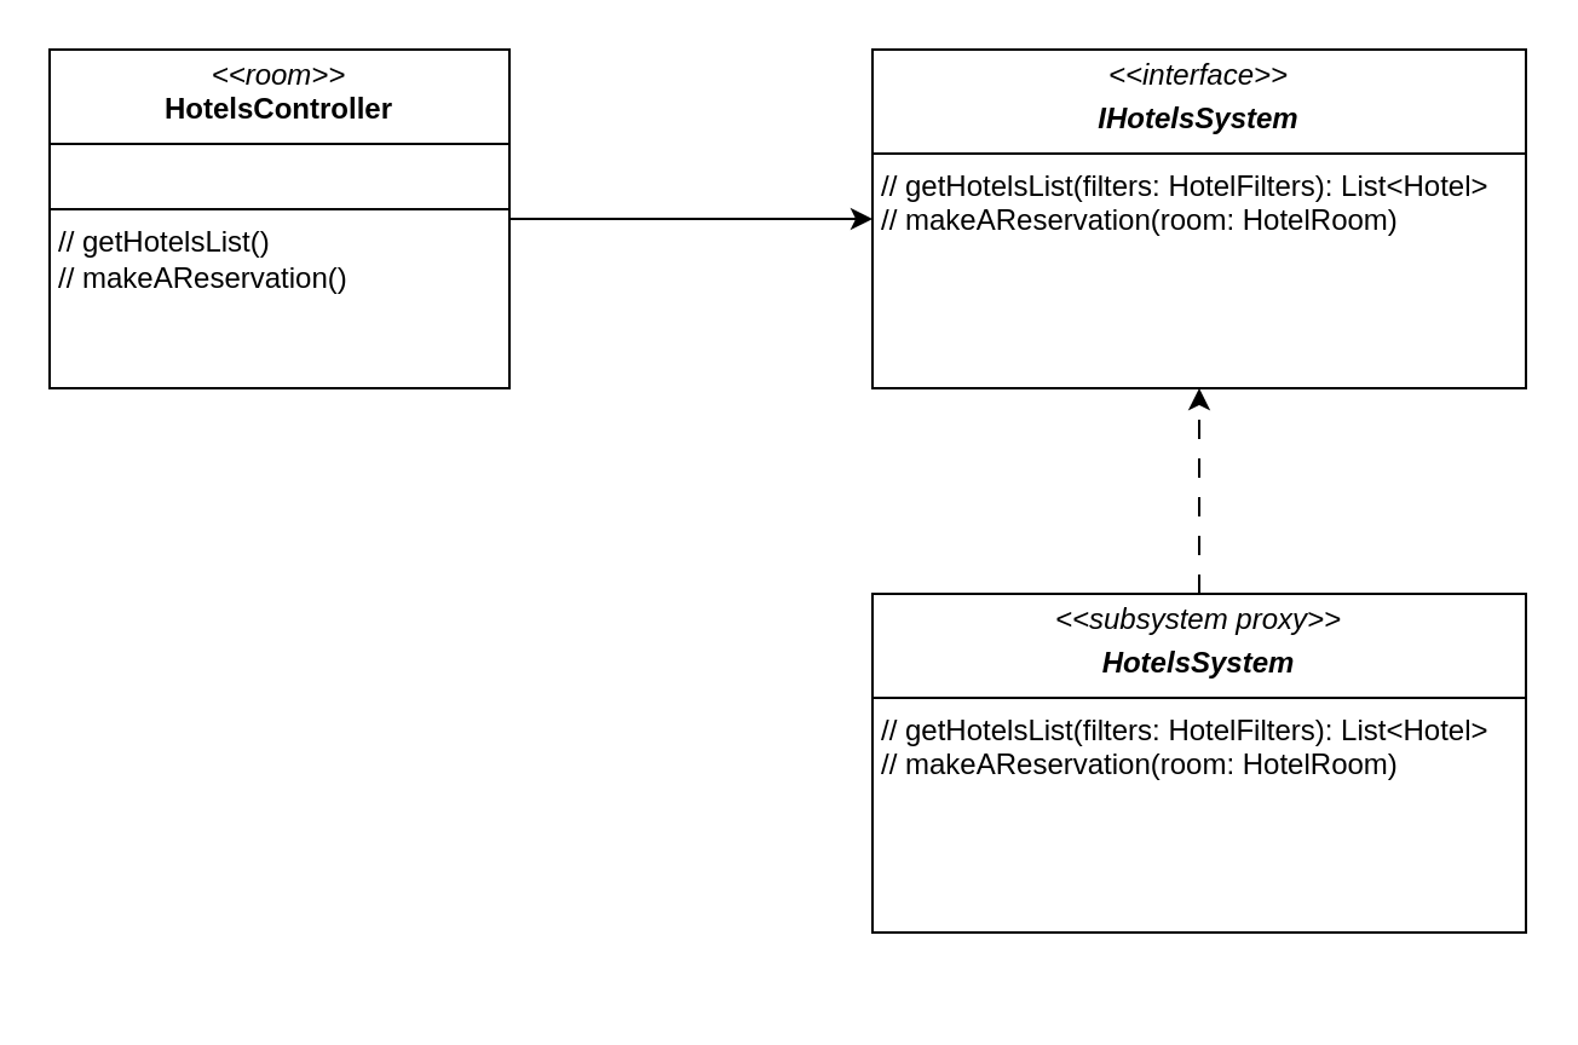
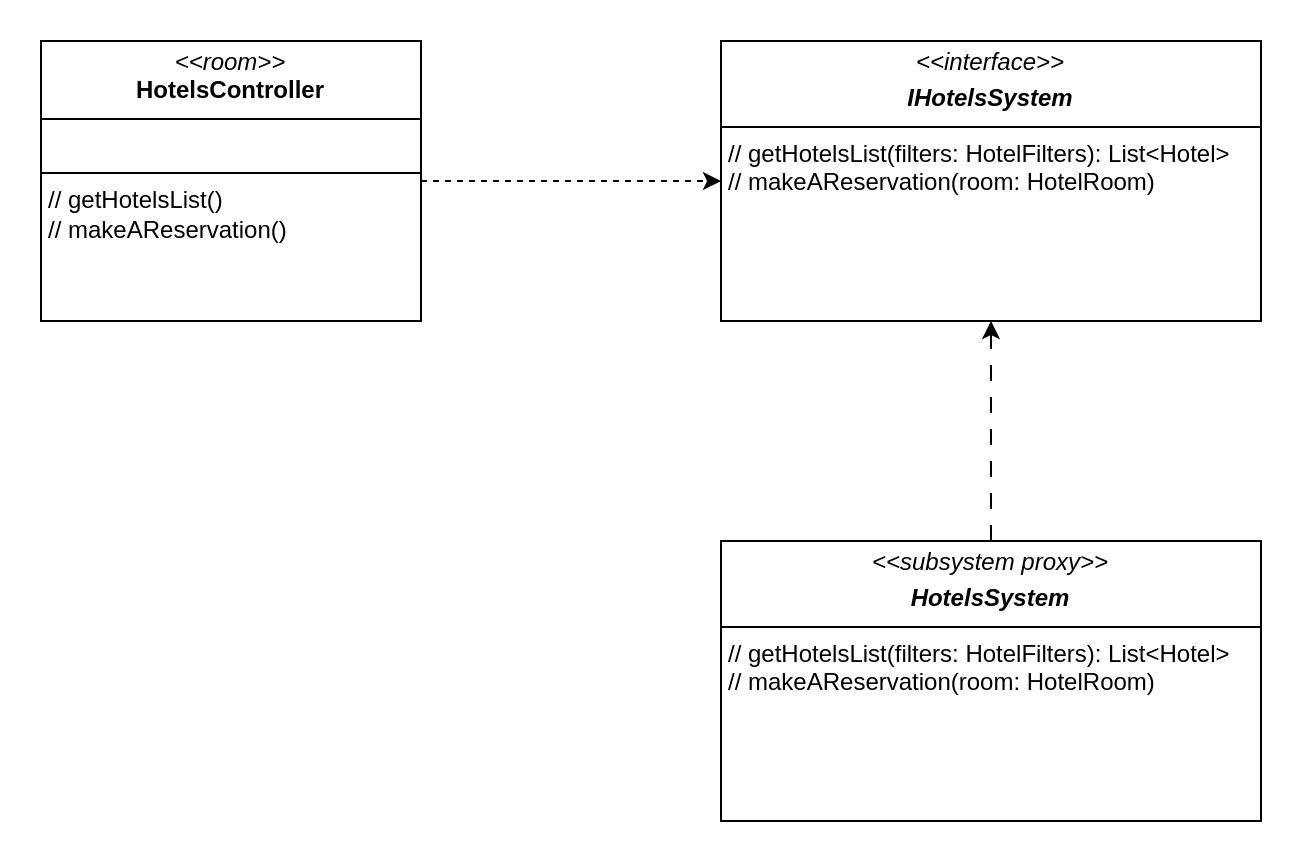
- <mxCell id="2" style="edgeStyle=orthogonalEdgeStyle;rounded=0;orthogonalLoop=1;jettySize=auto;html=1;exitX=1;exitY=0.5;exitDx=0;exitDy=0;entryX=0;entryY=0.5;entryDx=0;entryDy=0;" edge="1" parent="1" source="3" target="4"><mxGeometry relative="1" as="geometry"><mxPoint x="360" y="90" as="targetPoint" /></mxGeometry></mxCell>
+ <mxCell id="2" style="edgeStyle=orthogonalEdgeStyle;rounded=0;orthogonalLoop=1;jettySize=auto;html=1;exitX=1;exitY=0.5;exitDx=0;exitDy=0;entryX=0;entryY=0.5;entryDx=0;entryDy=0;dashed=1;" edge="1" parent="1" source="3" target="4"><mxGeometry relative="1" as="geometry"><mxPoint x="360" y="90" as="targetPoint" /></mxGeometry></mxCell>
- <mxCell id="6" value="&lt;p style=&quot;margin:0px;margin-top:4px;text-align:center;&quot;&gt;&lt;i&gt;&lt;span id=&quot;selected_text&quot;&gt;&lt;/span&gt;&lt;span id=&quot;selected_text&quot;&gt;&lt;/span&gt;&lt;span id=&quot;selected_text&quot;&gt;&lt;/span&gt;&lt;span id=&quot;selected_text&quot;&gt;&lt;/span&gt;&amp;lt;&amp;lt;subsystem proxy&amp;gt;&amp;gt;&lt;/i&gt;&lt;br&gt;&lt;/p&gt;&lt;p style=&quot;margin:0px;margin-top:4px;text-align:center;&quot;&gt;&lt;b&gt;&lt;i&gt;&lt;span id=&quot;selected_text&quot;&gt;&lt;/span&gt;HotelsSystem&lt;/i&gt;&lt;/b&gt;&lt;/p&gt;&lt;hr size=&quot;1&quot; style=&quot;border-style:solid;&quot;&gt;&lt;p style=&quot;margin:0px;margin-left:4px;&quot;&gt;// getHotelsList(filters: HotelFilters): List&amp;lt;Hotel&amp;gt;&lt;/p&gt;&lt;p style=&quot;margin:0px;margin-left:4px;&quot;&gt;// makeAReservation(room: HotelRoom)&lt;/p&gt;" style="verticalAlign=top;align=left;overflow=fill;html=1;whiteSpace=wrap;" vertex="1" parent="1"><mxGeometry x="360" y="245" width="270" height="140" as="geometry" /></mxCell>
+ <mxCell id="6" value="&lt;p style=&quot;margin:0px;margin-top:4px;text-align:center;&quot;&gt;&lt;i&gt;&lt;span id=&quot;selected_text&quot;&gt;&lt;/span&gt;&lt;span id=&quot;selected_text&quot;&gt;&lt;/span&gt;&lt;span id=&quot;selected_text&quot;&gt;&lt;/span&gt;&lt;span id=&quot;selected_text&quot;&gt;&lt;/span&gt;&amp;lt;&amp;lt;subsystem proxy&amp;gt;&amp;gt;&lt;/i&gt;&lt;br&gt;&lt;/p&gt;&lt;p style=&quot;margin:0px;margin-top:4px;text-align:center;&quot;&gt;&lt;b&gt;&lt;i&gt;&lt;span id=&quot;selected_text&quot;&gt;&lt;/span&gt;HotelsSystem&lt;/i&gt;&lt;/b&gt;&lt;/p&gt;&lt;hr size=&quot;1&quot; style=&quot;border-style:solid;&quot;&gt;&lt;p style=&quot;margin:0px;margin-left:4px;&quot;&gt;// getHotelsList(filters: HotelFilters): List&amp;lt;Hotel&amp;gt;&lt;/p&gt;&lt;p style=&quot;margin:0px;margin-left:4px;&quot;&gt;// makeAReservation(room: HotelRoom)&lt;/p&gt;" style="verticalAlign=top;align=left;overflow=fill;html=1;whiteSpace=wrap;" vertex="1" parent="1"><mxGeometry x="360" y="270" width="270" height="140" as="geometry" /></mxCell>
